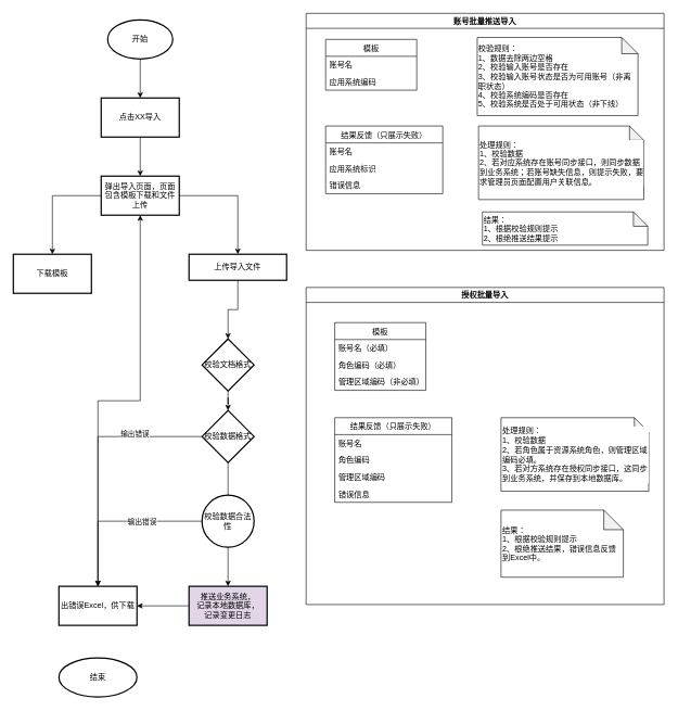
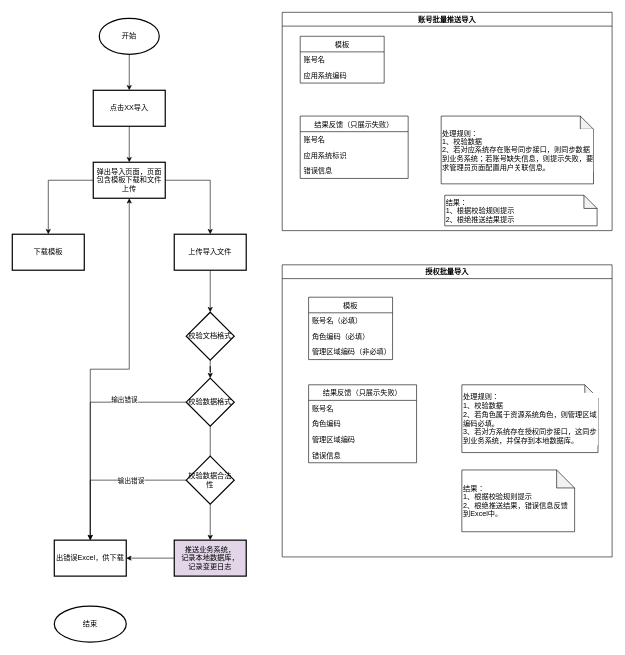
- <mxCell id="27" value="校验规则：&lt;br&gt;1、数据去除两边空格&lt;br&gt;2、校验输入账号是否存在&lt;br&gt;3、校验输入账号状态是否为可用账号（非离职状态）&lt;br&gt;4、校验系统编码是否存在&lt;br&gt;5、校验系统是否处于可用状态（非下线）" style="shape=note;whiteSpace=wrap;html=1;backgroundOutline=1;darkOpacity=0.05;align=left;size=25;" parent="23" vertex="1"><mxGeometry x="263" y="37" width="247" height="120" as="geometry" /></mxCell>
- <mxCell id="11" value="上传导入文件" style="whiteSpace=wrap;html=1;strokeWidth=2;" parent="1" vertex="1"><mxGeometry x="290" y="390" width="150" height="40" as="geometry" /></mxCell>
+ <mxCell id="11" value="上传导入文件" style="whiteSpace=wrap;html=1;strokeWidth=2;" parent="1" vertex="1"><mxGeometry x="290" y="390" width="120" height="60" as="geometry" /></mxCell>
- <mxCell id="36" value="校验数据合法性" style="ellipse;whiteSpace=wrap;html=1;strokeWidth=2;" parent="1" vertex="1"><mxGeometry x="310" y="760" width="80" height="80" as="geometry" /></mxCell>
+ <mxCell id="36" value="校验数据合法性" style="rhombus;whiteSpace=wrap;html=1;strokeWidth=2;" parent="1" vertex="1"><mxGeometry x="310" y="760" width="80" height="80" as="geometry" /></mxCell>
